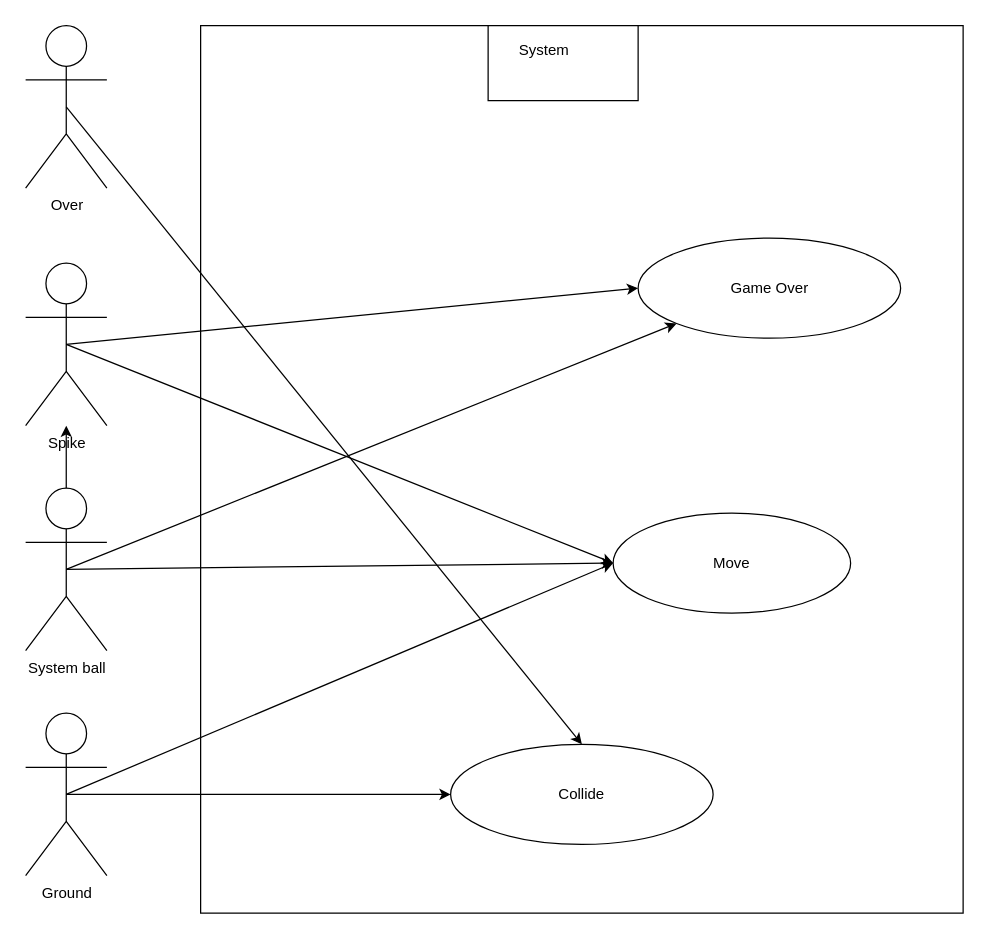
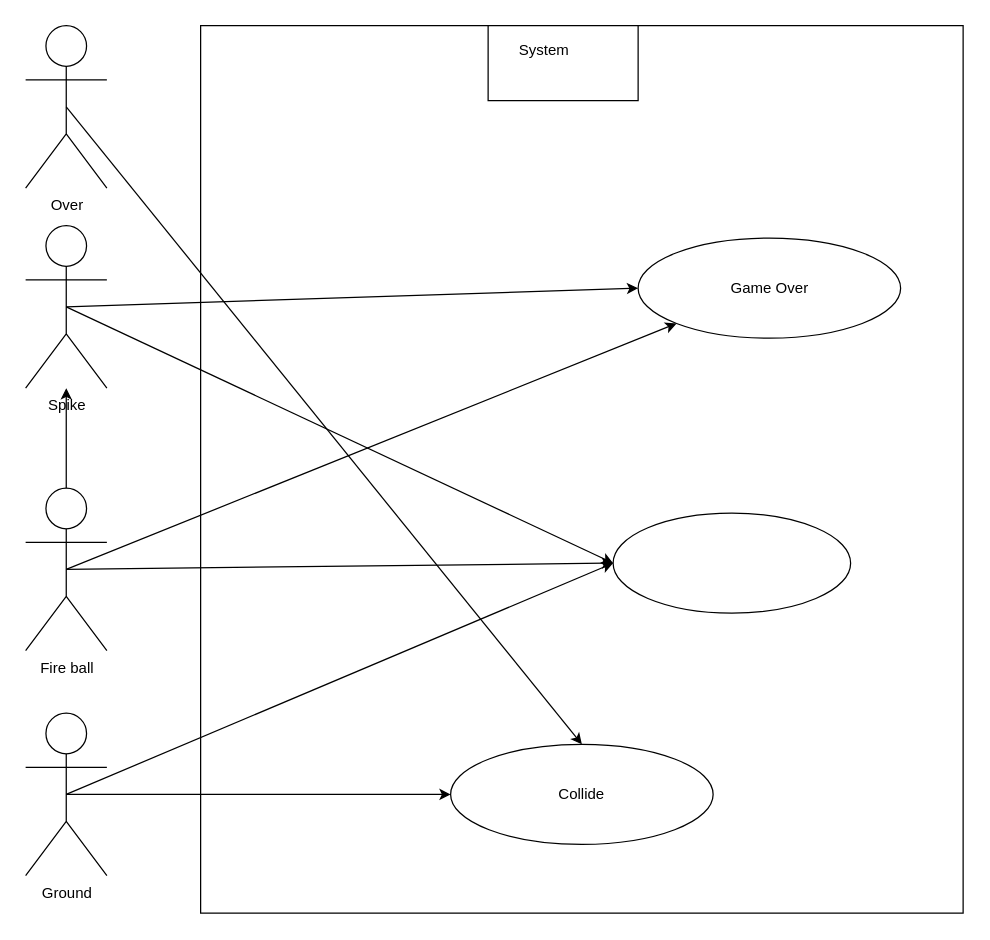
- <mxCell id="3" value="Spike" style="shape=umlActor;verticalLabelPosition=bottom;verticalAlign=top;html=1;" vertex="1" parent="1"><mxGeometry x="20" y="210" width="65" height="130" as="geometry" /></mxCell>
+ <mxCell id="3" value="Spike" style="shape=umlActor;verticalLabelPosition=bottom;verticalAlign=top;html=1;" vertex="1" parent="1"><mxGeometry x="20" y="180" width="65" height="130" as="geometry" /></mxCell>
- <mxCell id="14" value="Move" style="text;html=1;align=center;verticalAlign=middle;whiteSpace=wrap;rounded=0;" vertex="1" parent="1"><mxGeometry x="555" y="435" width="60" height="30" as="geometry" /></mxCell>
- <mxCell id="5" value="System ball" style="shape=umlActor;verticalLabelPosition=bottom;verticalAlign=top;html=1;" vertex="1" parent="1"><mxGeometry x="20" y="390" width="65" height="130" as="geometry" /></mxCell>
+ <mxCell id="5" value="Fire ball" style="shape=umlActor;verticalLabelPosition=bottom;verticalAlign=top;html=1;" vertex="1" parent="1"><mxGeometry x="20" y="390" width="65" height="130" as="geometry" /></mxCell>
